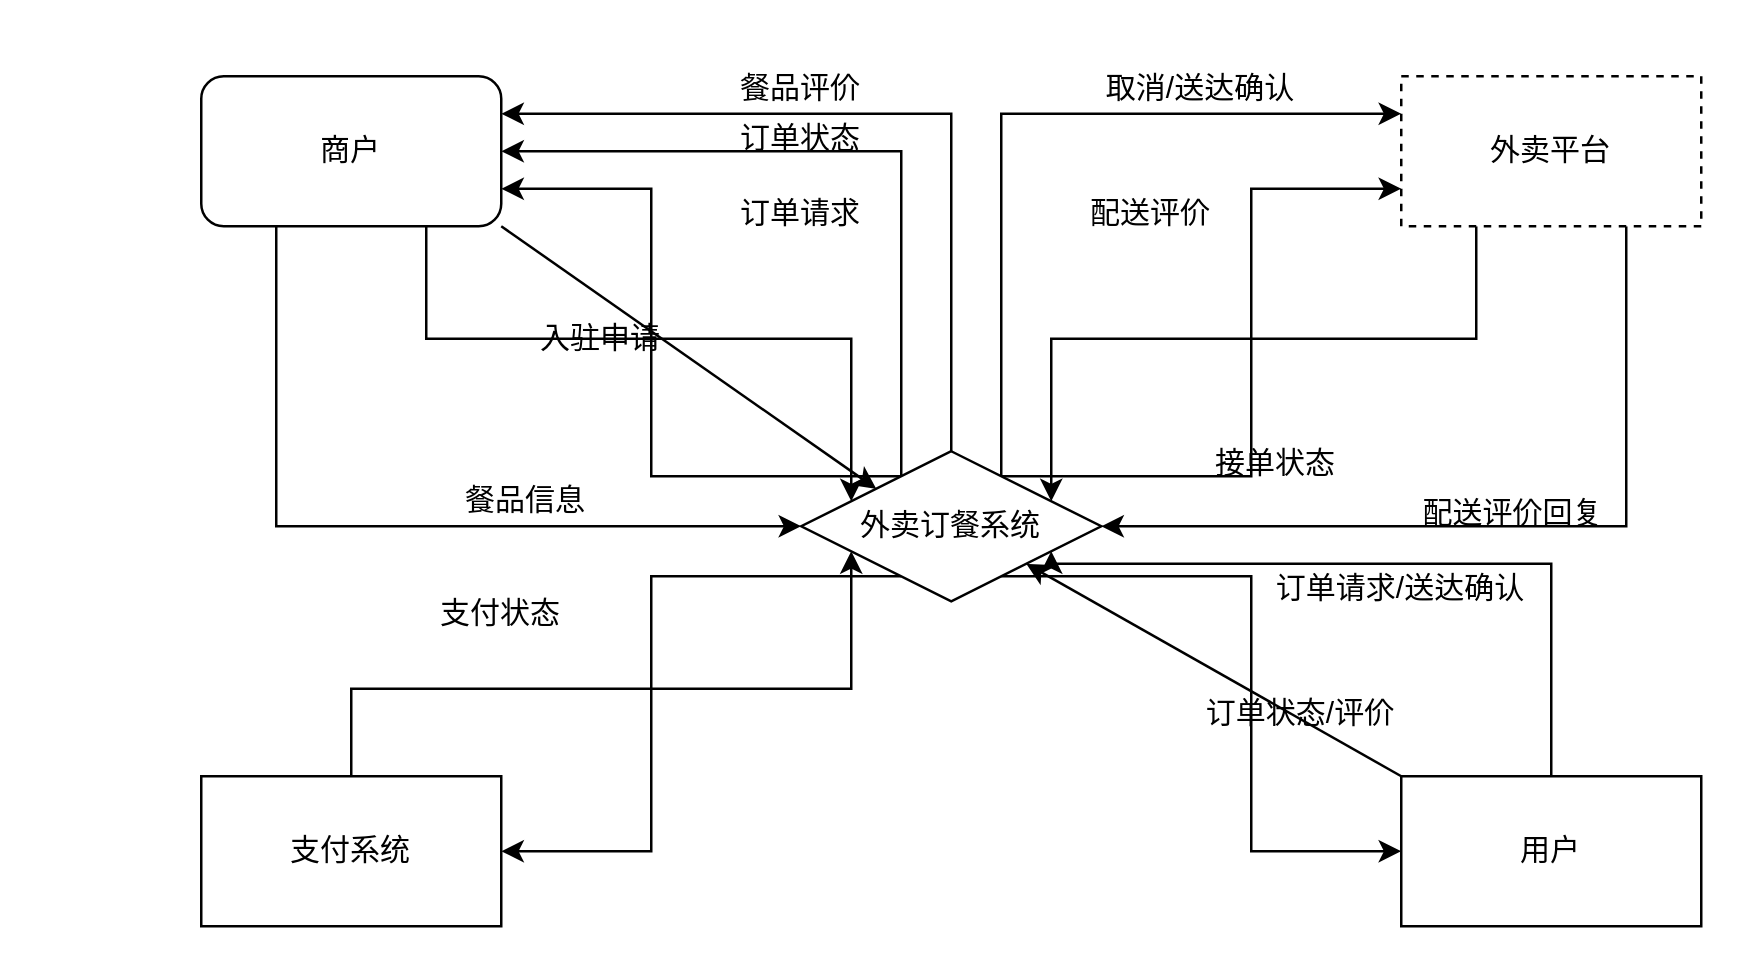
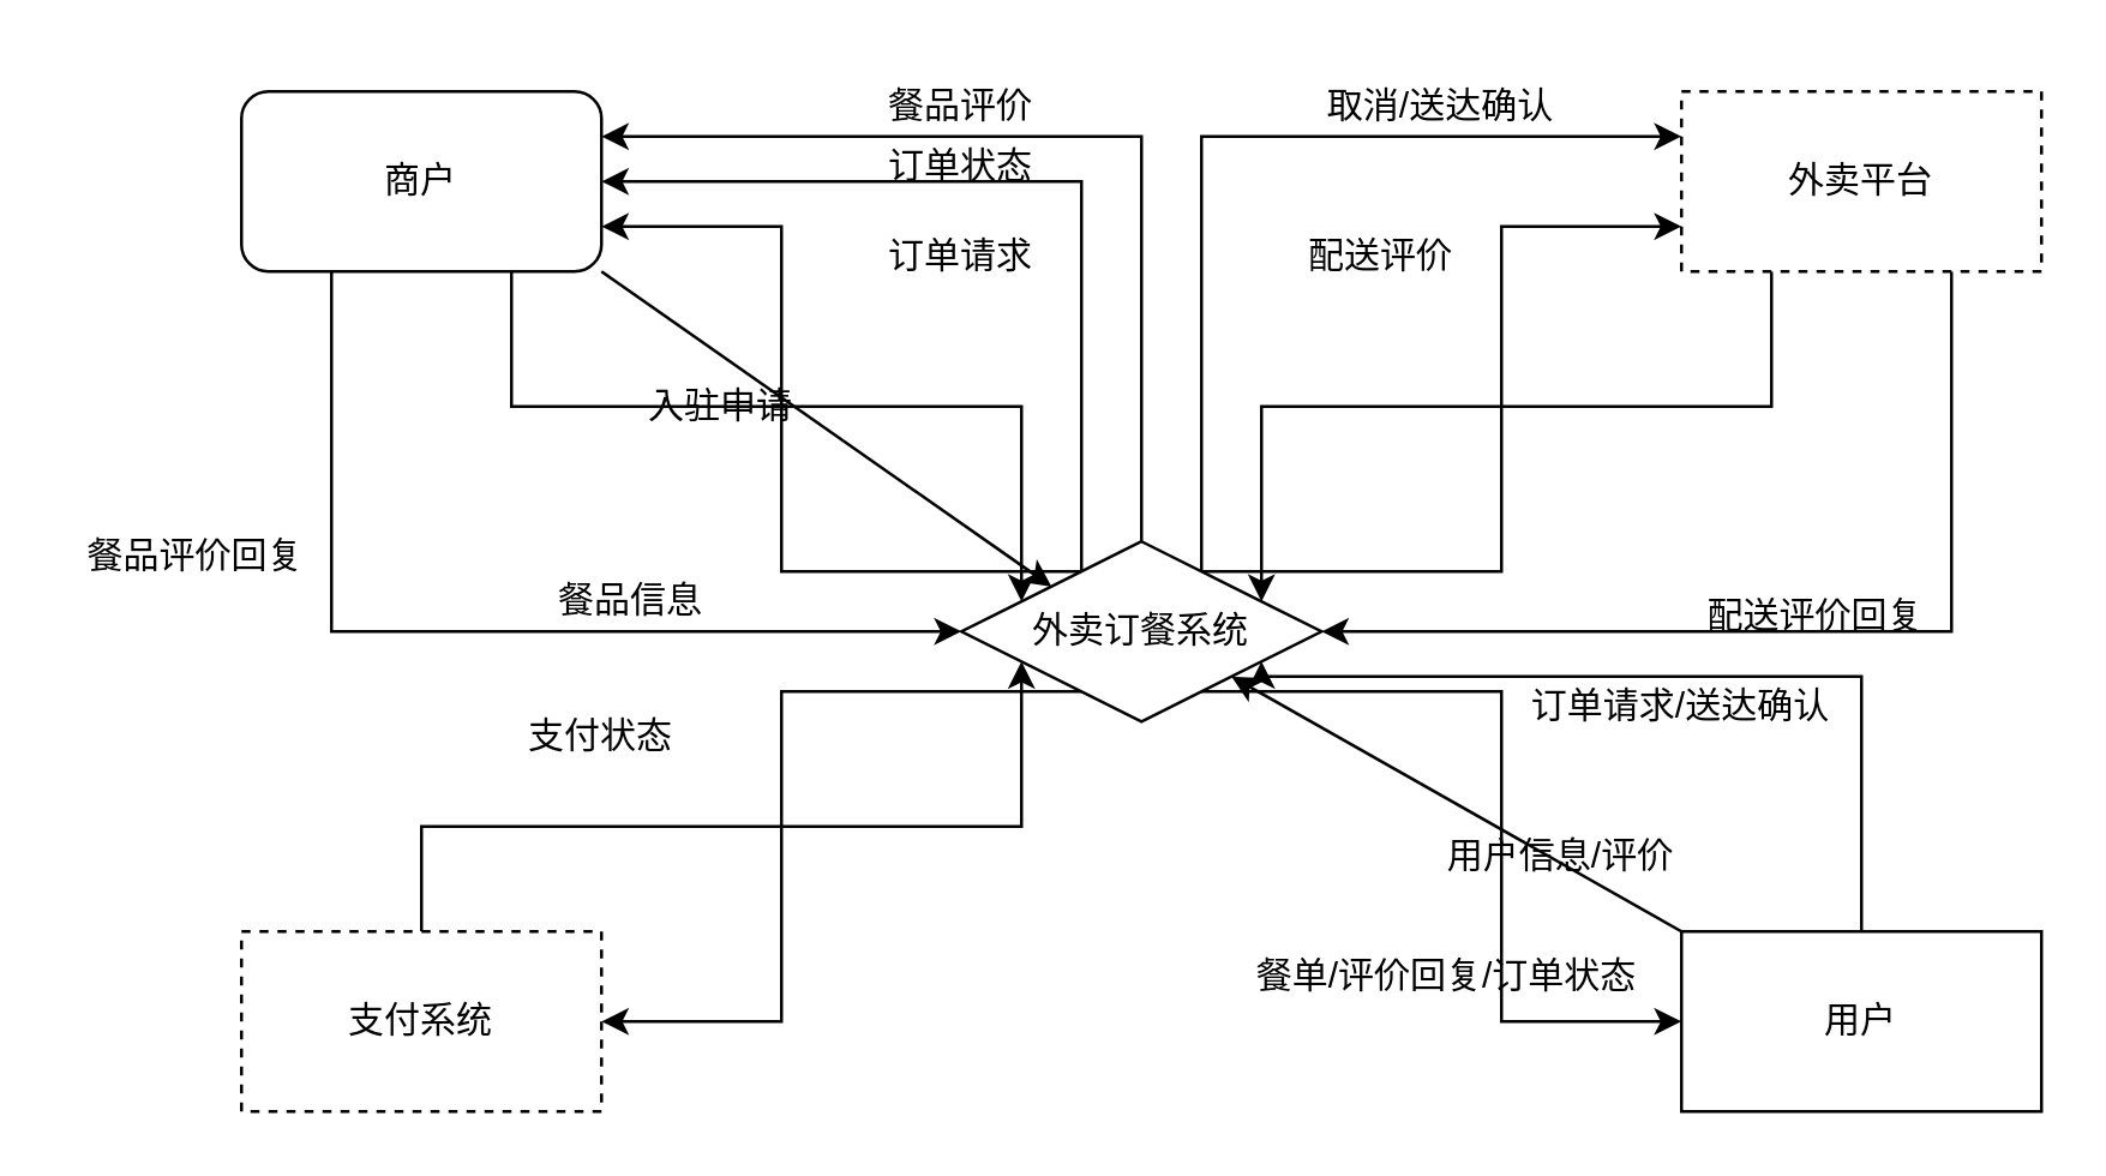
+ <mxCell id="23" value="餐品评价回复" style="text;html=1;strokeColor=none;fillColor=none;align=center;verticalAlign=middle;whiteSpace=wrap;rounded=0;" vertex="1" parent="1"><mxGeometry x="20" y="170" width="90" height="30" as="geometry" /></mxCell>
- <mxCell id="32" value="接单状态" style="text;html=1;strokeColor=none;fillColor=none;align=center;verticalAlign=middle;whiteSpace=wrap;rounded=0;" vertex="1" parent="1"><mxGeometry x="480" y="170" width="60" height="30" as="geometry" /></mxCell>
- <mxCell id="34" value="订单状态/评价" style="text;html=1;strokeColor=none;fillColor=none;align=center;verticalAlign=middle;whiteSpace=wrap;rounded=0;" vertex="1" parent="1"><mxGeometry x="480" y="270" width="80" height="30" as="geometry" /></mxCell>
+ <mxCell id="34" value="用户信息/评价" style="text;html=1;strokeColor=none;fillColor=none;align=center;verticalAlign=middle;whiteSpace=wrap;rounded=0;" vertex="1" parent="1"><mxGeometry x="480" y="270" width="80" height="30" as="geometry" /></mxCell>
+ <mxCell id="26" value="餐单/评价回复/订单状态" style="text;html=1;strokeColor=none;fillColor=none;align=center;verticalAlign=middle;whiteSpace=wrap;rounded=0;" vertex="1" parent="1"><mxGeometry x="414" y="310" width="136" height="30" as="geometry" /></mxCell>
- <mxCell id="18" value="支付系统" style="rounded=0;whiteSpace=wrap;html=1;" vertex="1" parent="1"><mxGeometry x="80" y="310" width="120" height="60" as="geometry" /></mxCell>
+ <mxCell id="18" value="支付系统" style="rounded=0;whiteSpace=wrap;html=1;dashed=1;" vertex="1" parent="1"><mxGeometry x="80" y="310" width="120" height="60" as="geometry" /></mxCell>
